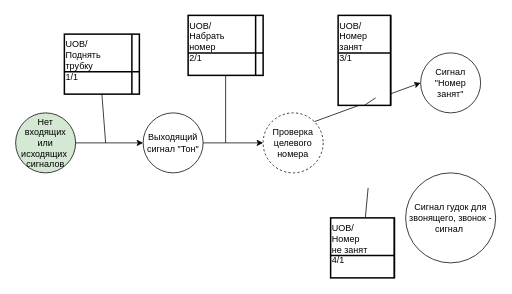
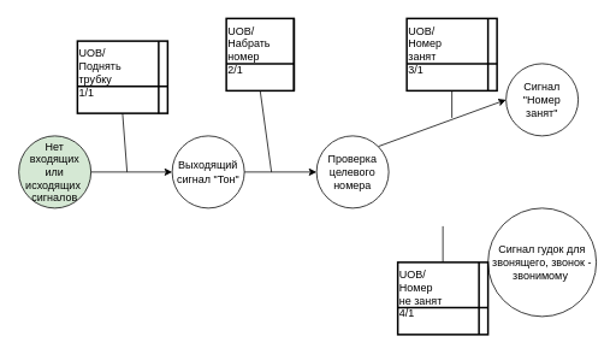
- <mxCell id="10" value="&lt;div&gt;&lt;span&gt;UOB/&amp;nbsp;&lt;/span&gt;&lt;/div&gt;&lt;div&gt;&lt;span&gt;&lt;div&gt;&lt;span&gt;Набрать &lt;br&gt;номер&lt;br&gt;2/1&lt;/span&gt;&lt;/div&gt;&lt;/span&gt;&lt;/div&gt;" style="shape=internalStorage;whiteSpace=wrap;html=1;dx=90;dy=50;rounded=0;arcSize=8;strokeWidth=2;align=left;verticalAlign=top;" vertex="1" parent="1"><mxGeometry x="250" y="20" width="100" height="80" as="geometry" /></mxCell>
+ <mxCell id="10" value="&lt;div&gt;&lt;span&gt;UOB/&amp;nbsp;&lt;/span&gt;&lt;/div&gt;&lt;div&gt;&lt;span&gt;&lt;div&gt;&lt;span&gt;Набрать &lt;br&gt;номер&lt;br&gt;2/1&lt;/span&gt;&lt;/div&gt;&lt;/span&gt;&lt;/div&gt;" style="shape=internalStorage;whiteSpace=wrap;html=1;dx=90;dy=50;rounded=0;arcSize=8;strokeWidth=2;align=left;verticalAlign=top;" vertex="1" parent="1"><mxGeometry x="250" y="20" width="75" height="80" as="geometry" /></mxCell>
- <mxCell id="16" value="&lt;div&gt;&lt;span&gt;UOB/&amp;nbsp;&lt;/span&gt;&lt;/div&gt;&lt;div&gt;&lt;span&gt;&lt;div&gt;&lt;span&gt;Номер &lt;br&gt;занят&lt;br&gt;3/1&lt;/span&gt;&lt;/div&gt;&lt;/span&gt;&lt;/div&gt;" style="shape=internalStorage;whiteSpace=wrap;html=1;dx=90;dy=50;rounded=0;arcSize=8;strokeWidth=2;align=left;verticalAlign=top;" vertex="1" parent="1"><mxGeometry x="450" y="20" width="70" height="120" as="geometry" /></mxCell>
+ <mxCell id="16" value="&lt;div&gt;&lt;span&gt;UOB/&amp;nbsp;&lt;/span&gt;&lt;/div&gt;&lt;div&gt;&lt;span&gt;&lt;div&gt;&lt;span&gt;Номер &lt;br&gt;занят&lt;br&gt;3/1&lt;/span&gt;&lt;/div&gt;&lt;/span&gt;&lt;/div&gt;" style="shape=internalStorage;whiteSpace=wrap;html=1;dx=90;dy=50;rounded=0;arcSize=8;strokeWidth=2;align=left;verticalAlign=top;" vertex="1" parent="1"><mxGeometry x="450" y="20" width="100" height="80" as="geometry" /></mxCell>
- <mxCell id="9" value="Проверка целевого номера" style="ellipse;whiteSpace=wrap;html=1;aspect=fixed;rounded=0;dashed=1;" vertex="1" parent="1"><mxGeometry x="350" y="150" width="80" height="80" as="geometry" /></mxCell>
+ <mxCell id="9" value="Проверка целевого номера" style="ellipse;whiteSpace=wrap;html=1;aspect=fixed;rounded=0;" vertex="1" parent="1"><mxGeometry x="350" y="150" width="80" height="80" as="geometry" /></mxCell>
- <mxCell id="13" value="Сигнал гудок для звонящего, звонок - сигнал&amp;nbsp;" style="ellipse;whiteSpace=wrap;html=1;aspect=fixed;rounded=0;" vertex="1" parent="1"><mxGeometry x="540" y="230" width="120" height="120" as="geometry" /></mxCell>
+ <mxCell id="13" value="Сигнал гудок для звонящего, звонок - звонимому&amp;nbsp;" style="ellipse;whiteSpace=wrap;html=1;aspect=fixed;rounded=0;" vertex="1" parent="1"><mxGeometry x="540" y="230" width="120" height="120" as="geometry" /></mxCell>
- <mxCell id="15" value="&lt;div&gt;&lt;span&gt;UOB/&amp;nbsp;&lt;/span&gt;&lt;/div&gt;&lt;div&gt;&lt;span&gt;&lt;div&gt;&lt;span&gt;Номер &lt;br&gt;не занят&lt;br&gt;4/1&lt;/span&gt;&lt;/div&gt;&lt;/span&gt;&lt;/div&gt;" style="shape=internalStorage;whiteSpace=wrap;html=1;dx=90;dy=50;rounded=0;arcSize=8;strokeWidth=2;align=left;verticalAlign=top;" vertex="1" parent="1"><mxGeometry x="440" y="290" width="85" height="80" as="geometry" /></mxCell>
+ <mxCell id="15" value="&lt;div&gt;&lt;span&gt;UOB/&amp;nbsp;&lt;/span&gt;&lt;/div&gt;&lt;div&gt;&lt;span&gt;&lt;div&gt;&lt;span&gt;Номер &lt;br&gt;не занят&lt;br&gt;4/1&lt;/span&gt;&lt;/div&gt;&lt;/span&gt;&lt;/div&gt;" style="shape=internalStorage;whiteSpace=wrap;html=1;dx=90;dy=50;rounded=0;arcSize=8;strokeWidth=2;align=left;verticalAlign=top;" vertex="1" parent="1"><mxGeometry x="440" y="290" width="100" height="80" as="geometry" /></mxCell>
